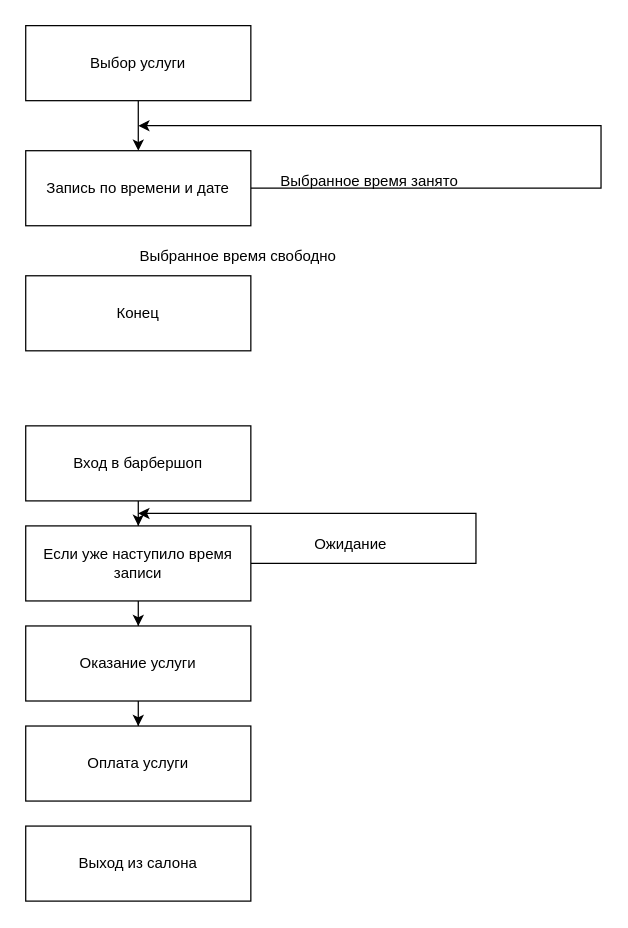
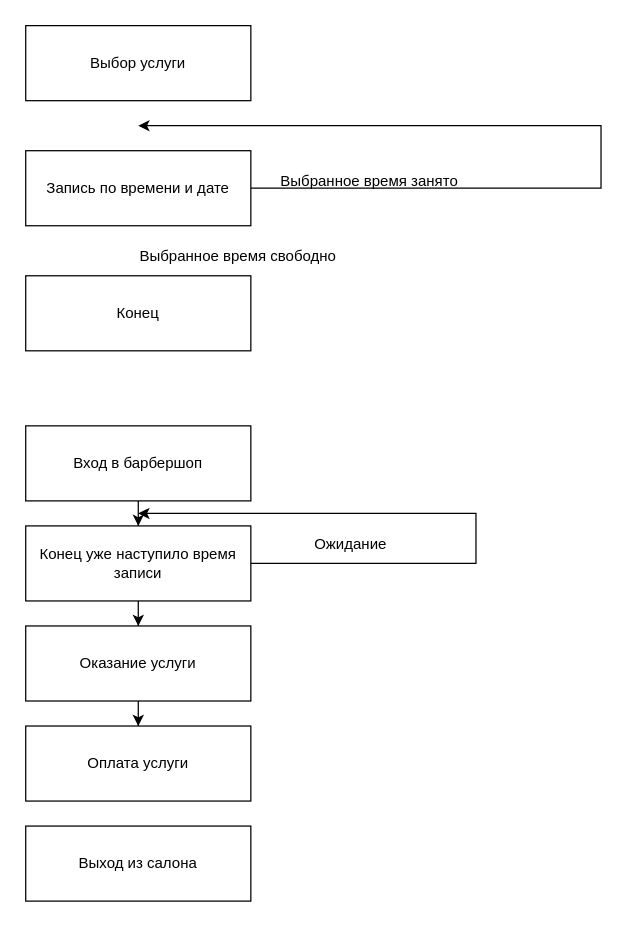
- <mxCell id="2" value="" style="edgeStyle=orthogonalEdgeStyle;rounded=0;orthogonalLoop=1;jettySize=auto;html=1;" edge="1" parent="1" source="3" target="5"><mxGeometry relative="1" as="geometry" /></mxCell>
- <mxCell id="13" value="Если уже наступило время записи" style="rounded=0;whiteSpace=wrap;html=1;" vertex="1" parent="1"><mxGeometry x="20" y="420" width="180" height="60" as="geometry" /></mxCell>
+ <mxCell id="13" value="Конец уже наступило время записи" style="rounded=0;whiteSpace=wrap;html=1;" vertex="1" parent="1"><mxGeometry x="20" y="420" width="180" height="60" as="geometry" /></mxCell>
